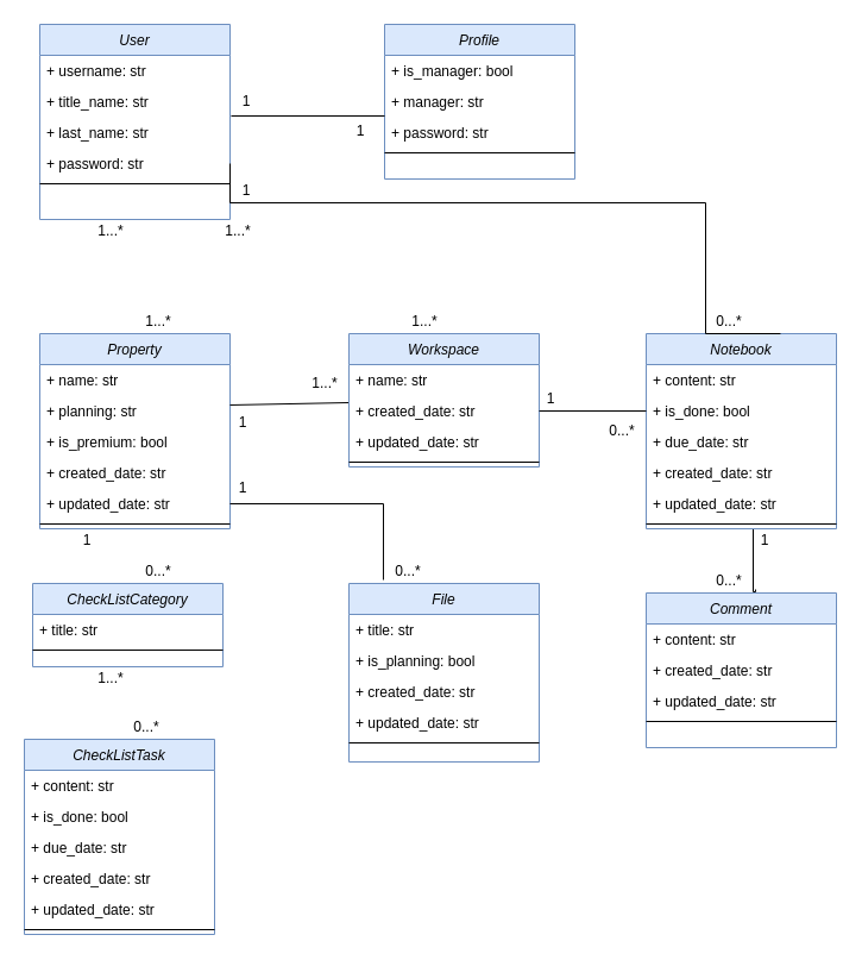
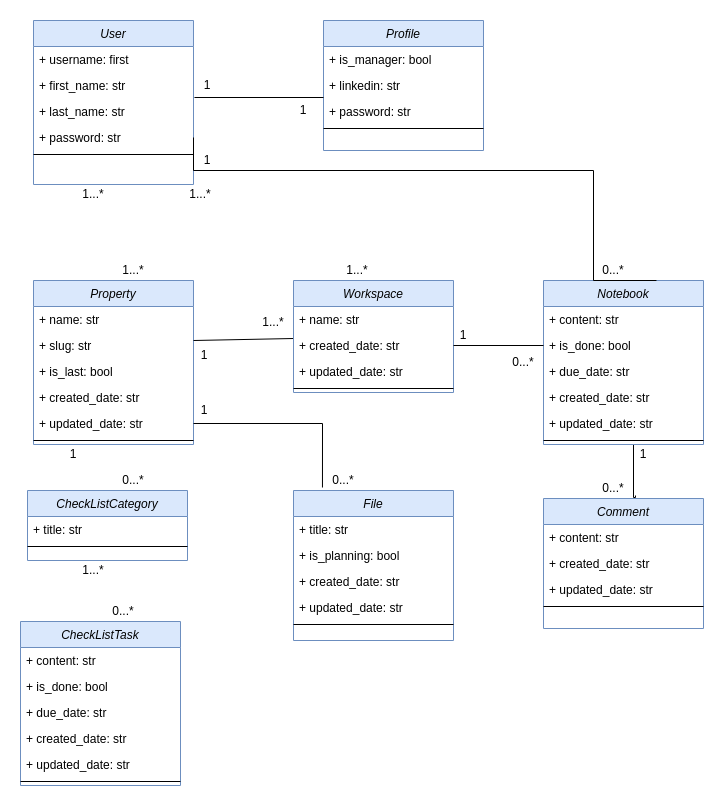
- <mxCell id="3" value="+ username: str" style="text;align=left;verticalAlign=top;spacingLeft=4;spacingRight=4;overflow=hidden;rotatable=0;points=[[0,0.5],[1,0.5]];portConstraint=eastwest;" vertex="1" parent="2"><mxGeometry y="26" width="160" height="26" as="geometry" /></mxCell>
+ <mxCell id="3" value="+ username: first" style="text;align=left;verticalAlign=top;spacingLeft=4;spacingRight=4;overflow=hidden;rotatable=0;points=[[0,0.5],[1,0.5]];portConstraint=eastwest;" vertex="1" parent="2"><mxGeometry y="26" width="160" height="26" as="geometry" /></mxCell>
- <mxCell id="4" value="+ title_name: str" style="text;align=left;verticalAlign=top;spacingLeft=4;spacingRight=4;overflow=hidden;rotatable=0;points=[[0,0.5],[1,0.5]];portConstraint=eastwest;" vertex="1" parent="2"><mxGeometry y="52" width="160" height="26" as="geometry" /></mxCell>
+ <mxCell id="4" value="+ first_name: str" style="text;align=left;verticalAlign=top;spacingLeft=4;spacingRight=4;overflow=hidden;rotatable=0;points=[[0,0.5],[1,0.5]];portConstraint=eastwest;" vertex="1" parent="2"><mxGeometry y="52" width="160" height="26" as="geometry" /></mxCell>
- <mxCell id="10" value="+ manager: str" style="text;align=left;verticalAlign=top;spacingLeft=4;spacingRight=4;overflow=hidden;rotatable=0;points=[[0,0.5],[1,0.5]];portConstraint=eastwest;" vertex="1" parent="8"><mxGeometry y="52" width="160" height="26" as="geometry" /></mxCell>
+ <mxCell id="10" value="+ linkedin: str" style="text;align=left;verticalAlign=top;spacingLeft=4;spacingRight=4;overflow=hidden;rotatable=0;points=[[0,0.5],[1,0.5]];portConstraint=eastwest;" vertex="1" parent="8"><mxGeometry y="52" width="160" height="26" as="geometry" /></mxCell>
- <mxCell id="18" value="+ planning: str" style="text;align=left;verticalAlign=top;spacingLeft=4;spacingRight=4;overflow=hidden;rotatable=0;points=[[0,0.5],[1,0.5]];portConstraint=eastwest;" vertex="1" parent="16"><mxGeometry y="52" width="160" height="26" as="geometry" /></mxCell>
+ <mxCell id="18" value="+ slug: str" style="text;align=left;verticalAlign=top;spacingLeft=4;spacingRight=4;overflow=hidden;rotatable=0;points=[[0,0.5],[1,0.5]];portConstraint=eastwest;" vertex="1" parent="16"><mxGeometry y="52" width="160" height="26" as="geometry" /></mxCell>
- <mxCell id="19" value="+ is_premium: bool" style="text;align=left;verticalAlign=top;spacingLeft=4;spacingRight=4;overflow=hidden;rotatable=0;points=[[0,0.5],[1,0.5]];portConstraint=eastwest;" vertex="1" parent="16"><mxGeometry y="78" width="160" height="26" as="geometry" /></mxCell>
+ <mxCell id="19" value="+ is_last: bool" style="text;align=left;verticalAlign=top;spacingLeft=4;spacingRight=4;overflow=hidden;rotatable=0;points=[[0,0.5],[1,0.5]];portConstraint=eastwest;" vertex="1" parent="16"><mxGeometry y="78" width="160" height="26" as="geometry" /></mxCell>
